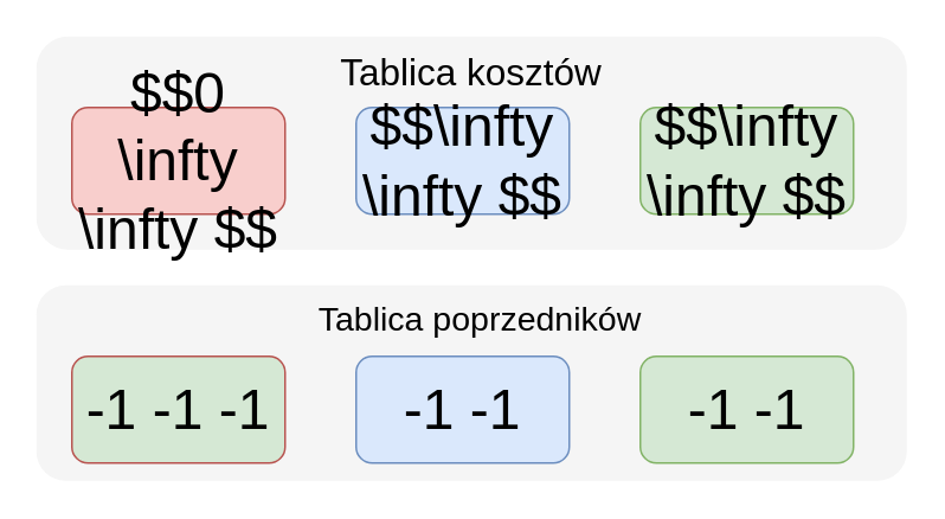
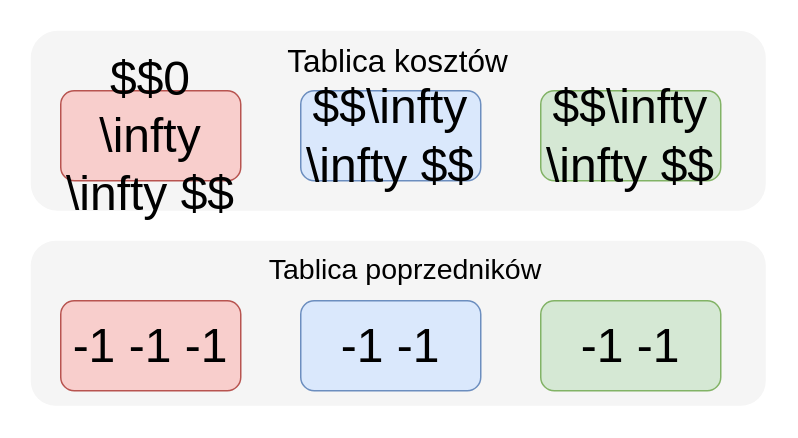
- <mxCell id="9" value="&lt;span style=&quot;font-size: 32px&quot;&gt;-1 -1 -1&lt;/span&gt;" style="rounded=1;whiteSpace=wrap;html=1;fillColor=#d5e8d4;strokeColor=#b85450;" vertex="1" parent="1"><mxGeometry x="40" y="200" width="120" height="60" as="geometry" /></mxCell>
+ <mxCell id="9" value="&lt;span style=&quot;font-size: 32px&quot;&gt;-1 -1 -1&lt;/span&gt;" style="rounded=1;whiteSpace=wrap;html=1;fillColor=#f8cecc;strokeColor=#b85450;" vertex="1" parent="1"><mxGeometry x="40" y="200" width="120" height="60" as="geometry" /></mxCell>
